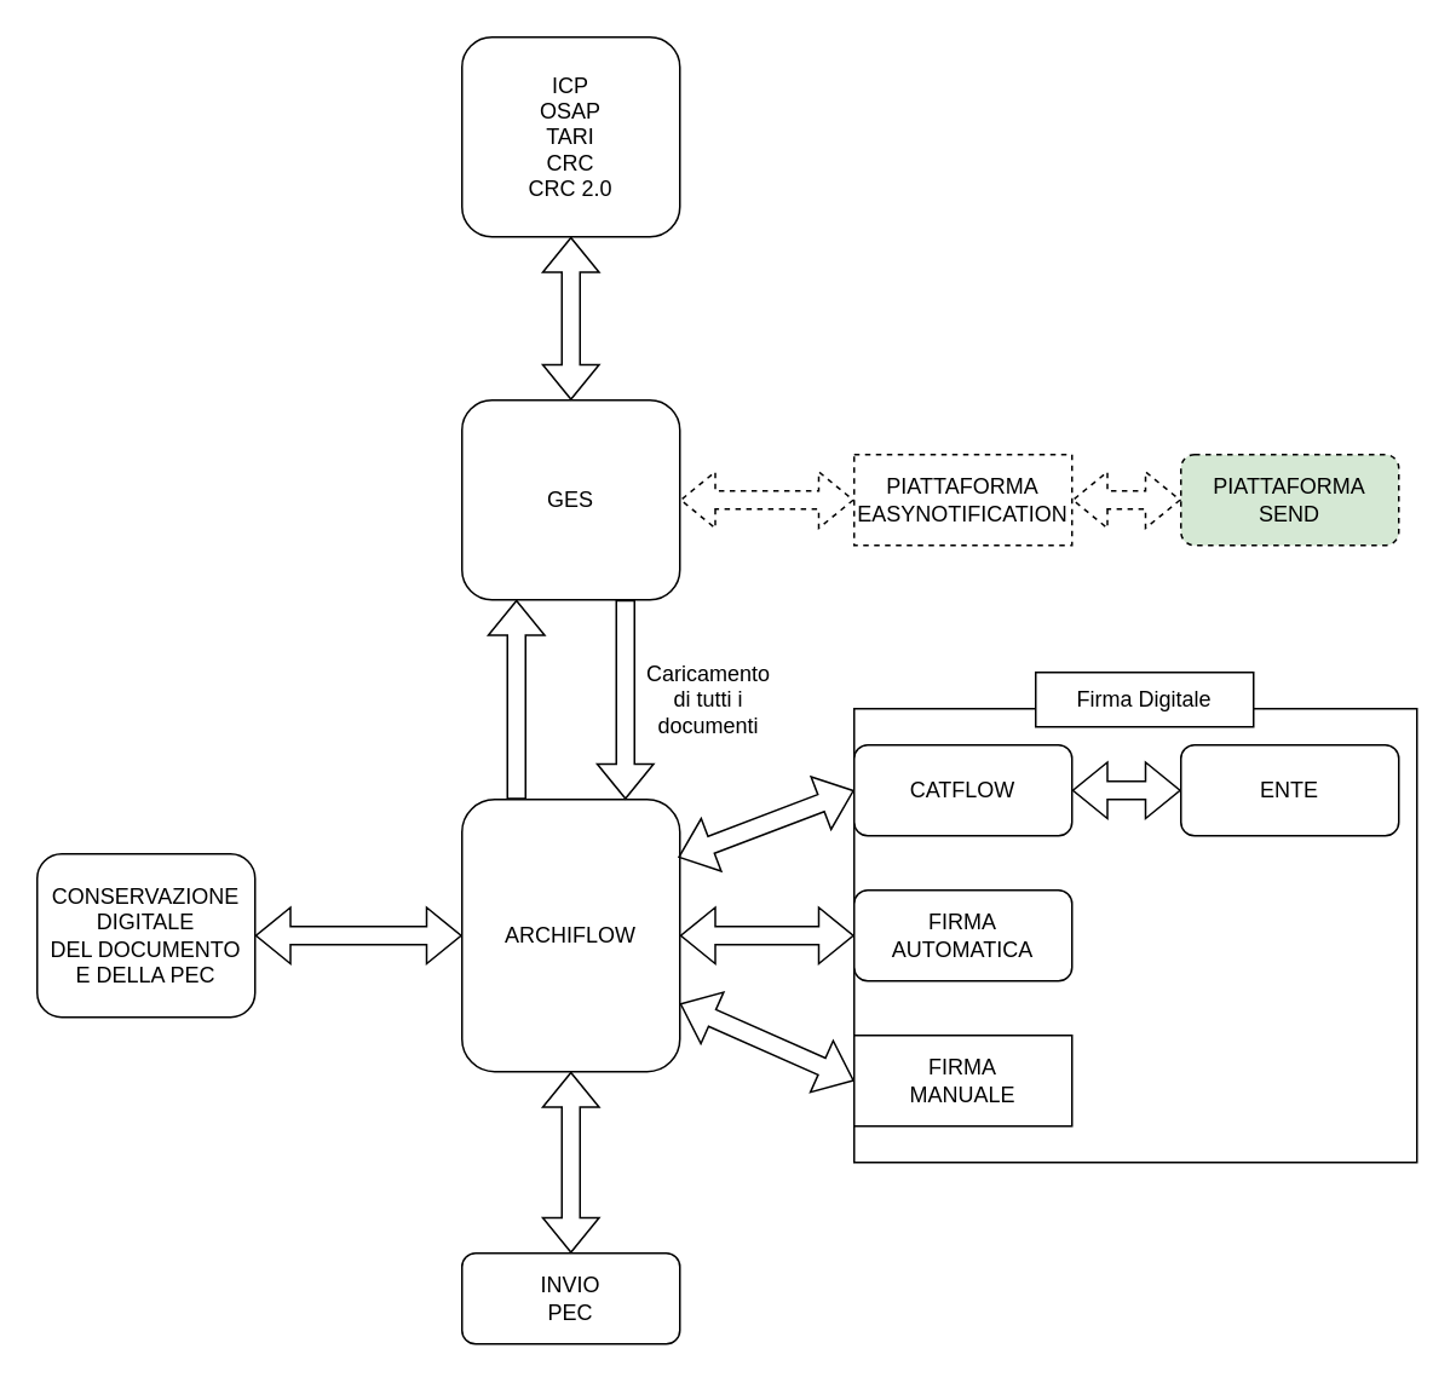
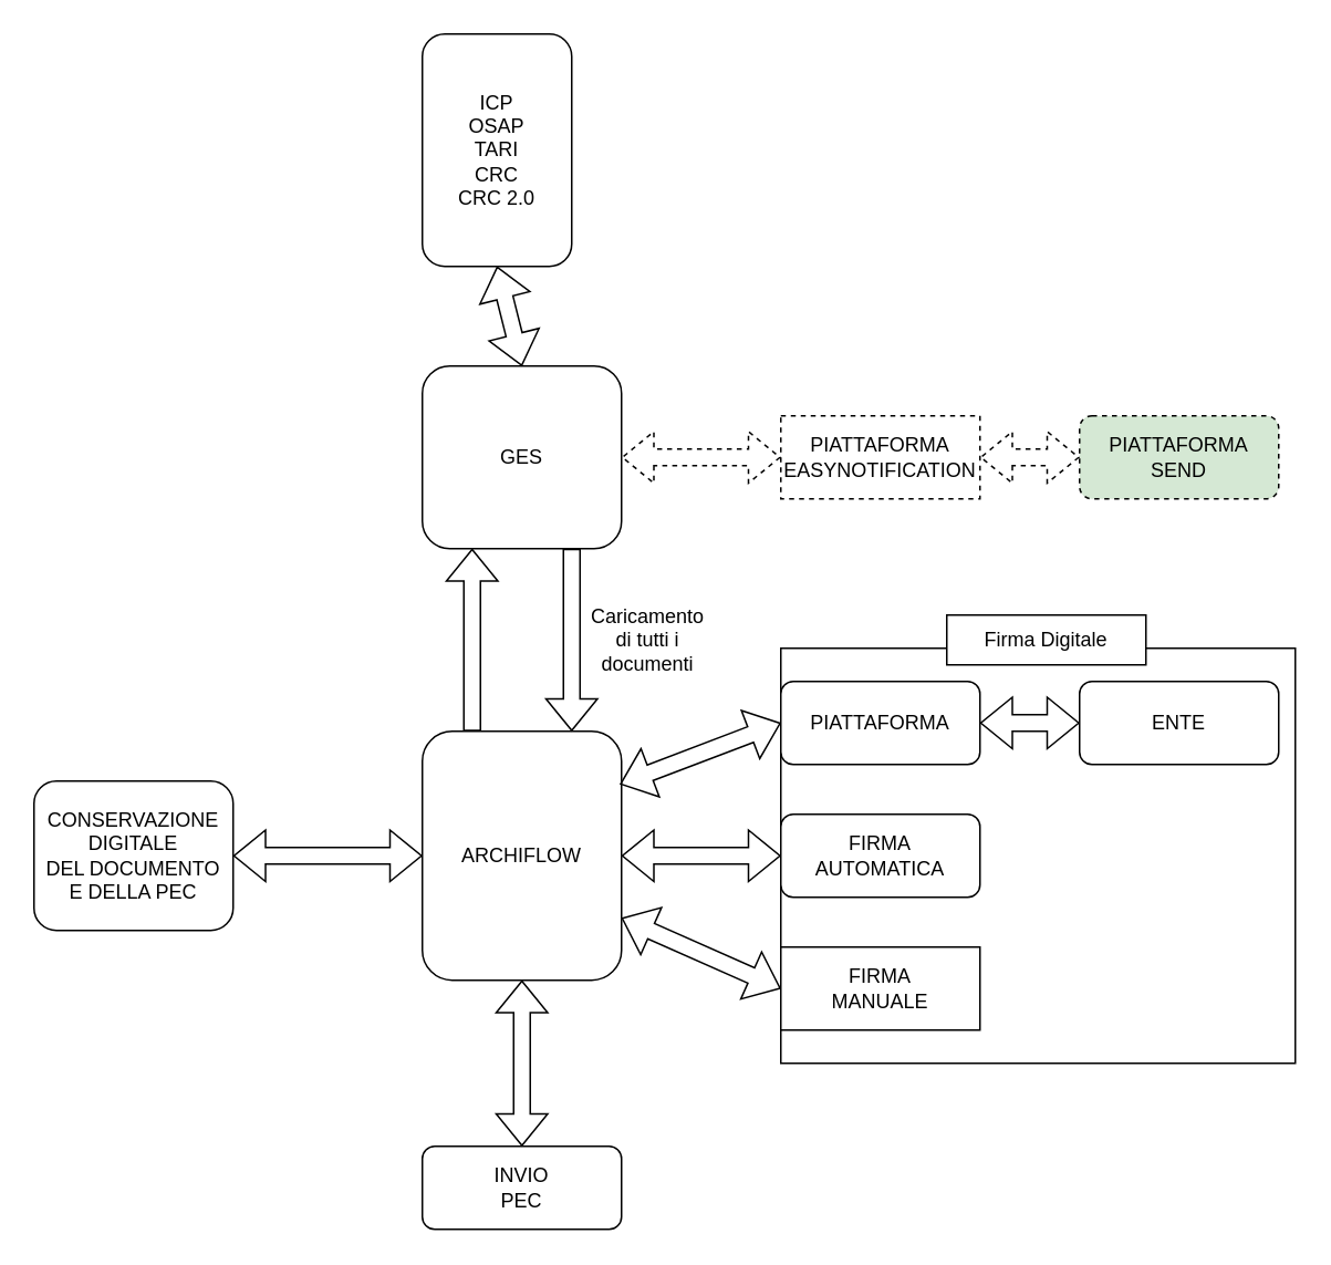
- <mxCell id="3" value="ICP&lt;div&gt;OSAP&lt;/div&gt;&lt;div&gt;TARI&lt;/div&gt;&lt;div&gt;CRC&lt;/div&gt;&lt;div&gt;CRC 2.0&lt;/div&gt;" style="rounded=1;whiteSpace=wrap;html=1;" vertex="1" parent="1"><mxGeometry x="254" y="20" width="120" height="110" as="geometry" /></mxCell>
+ <mxCell id="3" value="ICP&lt;div&gt;OSAP&lt;/div&gt;&lt;div&gt;TARI&lt;/div&gt;&lt;div&gt;CRC&lt;/div&gt;&lt;div&gt;CRC 2.0&lt;/div&gt;" style="rounded=1;whiteSpace=wrap;html=1;" vertex="1" parent="1"><mxGeometry x="254" y="20" width="90" height="140" as="geometry" /></mxCell>
- <mxCell id="6" value="&lt;div&gt;CATFLOW&lt;/div&gt;" style="rounded=1;whiteSpace=wrap;html=1;" vertex="1" parent="1"><mxGeometry x="470" y="410" width="120" height="50" as="geometry" /></mxCell>
+ <mxCell id="6" value="&lt;div&gt;PIATTAFORMA&lt;/div&gt;" style="rounded=1;whiteSpace=wrap;html=1;" vertex="1" parent="1"><mxGeometry x="470" y="410" width="120" height="50" as="geometry" /></mxCell>
